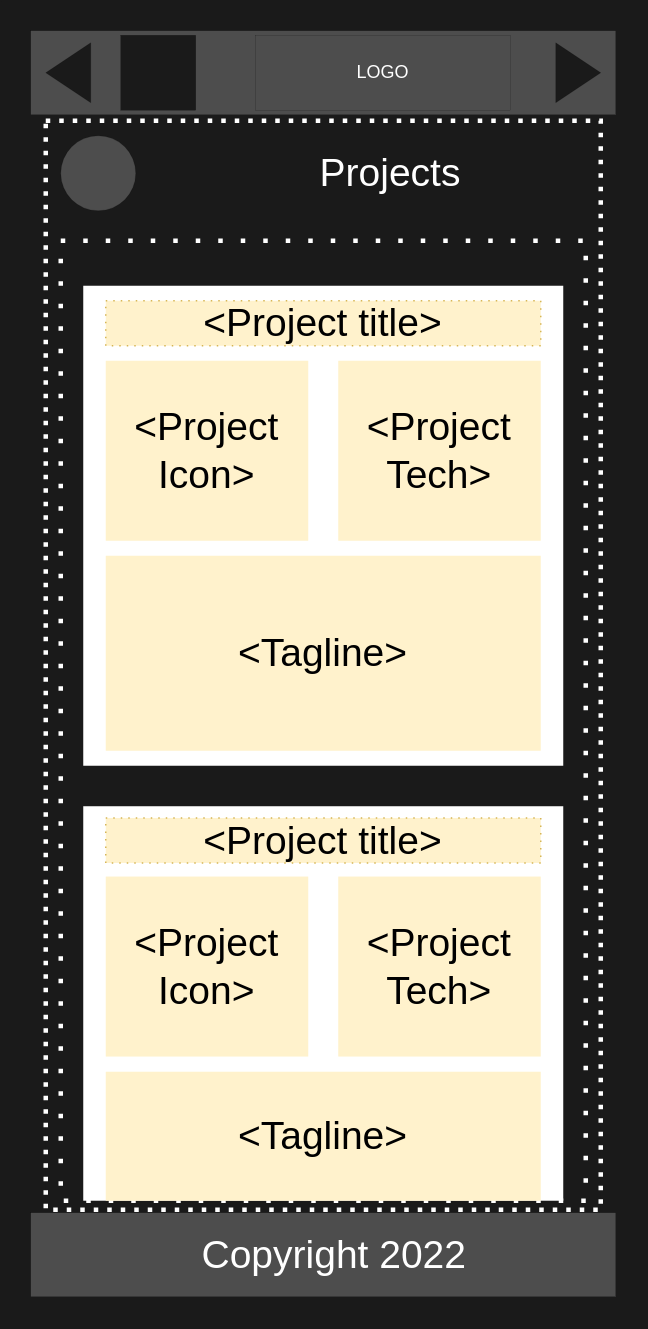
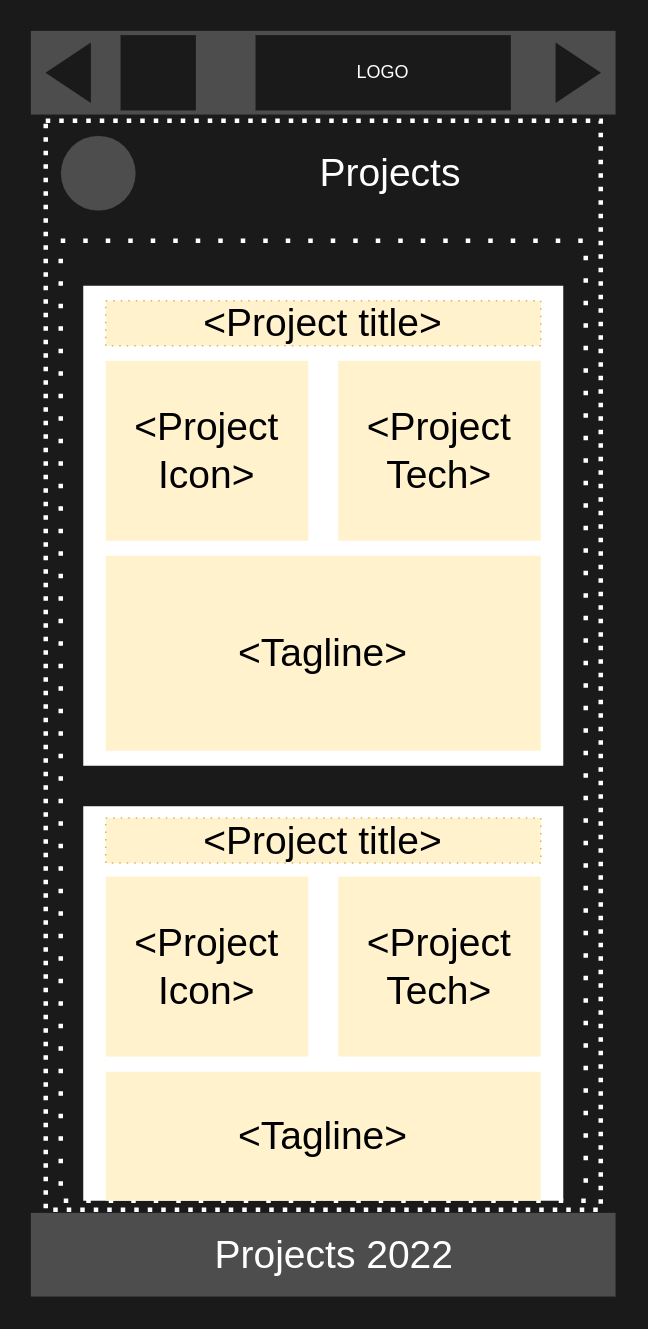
- <mxCell id="8" value="LOGO" style="rounded=0;whiteSpace=wrap;html=1;strokeWidth=0;fillColor=#4d4d4d;labelBackgroundColor=none;fontColor=#FFFFFF;" vertex="1" parent="1"><mxGeometry x="170" y="23" width="170" height="50" as="geometry" /></mxCell>
+ <mxCell id="8" value="LOGO" style="rounded=0;whiteSpace=wrap;html=1;strokeWidth=0;fillColor=#1A1A1A;labelBackgroundColor=none;fontColor=#FFFFFF;" vertex="1" parent="1"><mxGeometry x="170" y="23" width="170" height="50" as="geometry" /></mxCell>
- <mxCell id="12" value="Copyright 2022" style="text;html=1;strokeColor=none;fillColor=none;align=center;verticalAlign=middle;whiteSpace=wrap;rounded=0;dashed=1;dashPattern=1 4;labelBackgroundColor=none;fontSize=26;fontColor=#FFFFFF;" vertex="1" parent="1"><mxGeometry x="55" y="821" width="335" height="30" as="geometry" /></mxCell>
+ <mxCell id="12" value="Projects 2022" style="text;html=1;strokeColor=none;fillColor=none;align=center;verticalAlign=middle;whiteSpace=wrap;rounded=0;dashed=1;dashPattern=1 4;labelBackgroundColor=none;fontSize=26;fontColor=#FFFFFF;" vertex="1" parent="1"><mxGeometry x="55" y="821" width="335" height="30" as="geometry" /></mxCell>
